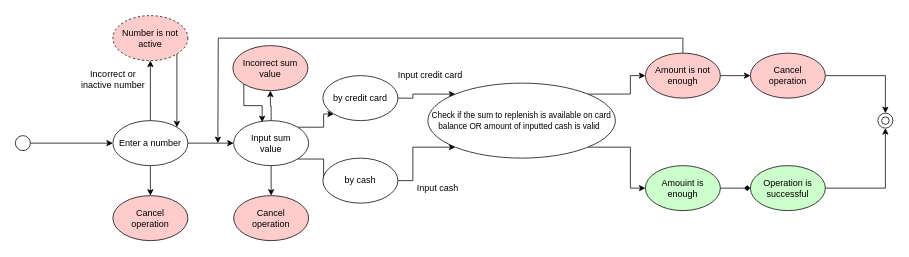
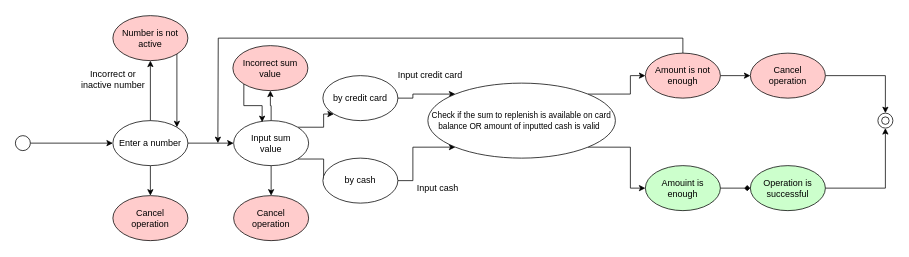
- <mxCell id="14" value="Number is not active" style="ellipse;whiteSpace=wrap;html=1;fillColor=#FFCCCC;dashed=1;" vertex="1" parent="1"><mxGeometry x="150" y="20" width="100" height="60" as="geometry" /></mxCell>
+ <mxCell id="14" value="Number is not active" style="ellipse;whiteSpace=wrap;html=1;fillColor=#FFCCCC;" vertex="1" parent="1"><mxGeometry x="150" y="20" width="100" height="60" as="geometry" /></mxCell>
